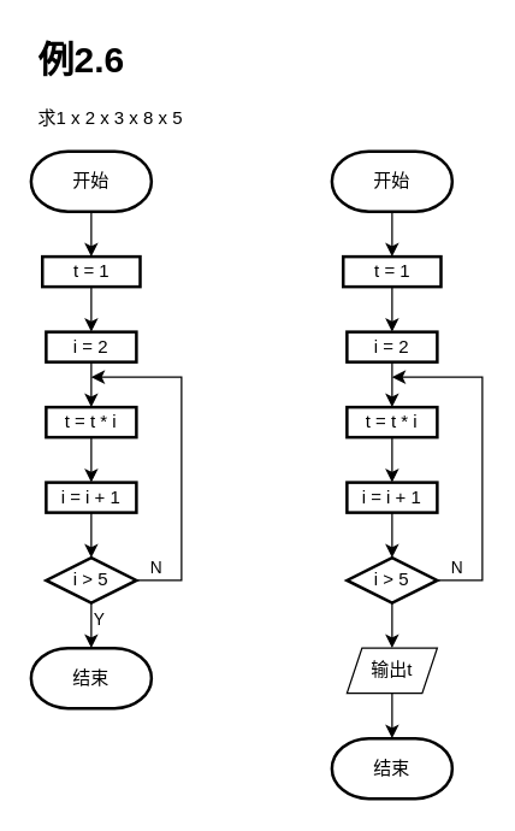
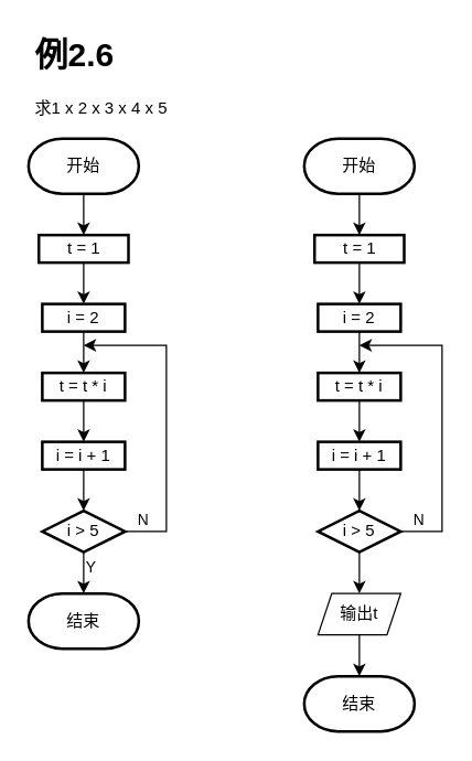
- <mxCell id="35" value="&lt;h1&gt;例2.6&lt;/h1&gt;&lt;div&gt;求1 x 2 x 3 x 8 x 5&lt;/div&gt;" style="text;html=1;strokeColor=none;fillColor=none;spacing=5;spacingTop=-20;whiteSpace=wrap;overflow=hidden;rounded=0;" vertex="1" parent="1"><mxGeometry x="20" y="20" width="190" height="80" as="geometry" /></mxCell>
+ <mxCell id="35" value="&lt;h1&gt;例2.6&lt;/h1&gt;&lt;div&gt;求1 x 2 x 3 x 4 x 5&lt;/div&gt;" style="text;html=1;strokeColor=none;fillColor=none;spacing=5;spacingTop=-20;whiteSpace=wrap;overflow=hidden;rounded=0;" vertex="1" parent="1"><mxGeometry x="20" y="20" width="190" height="80" as="geometry" /></mxCell>
